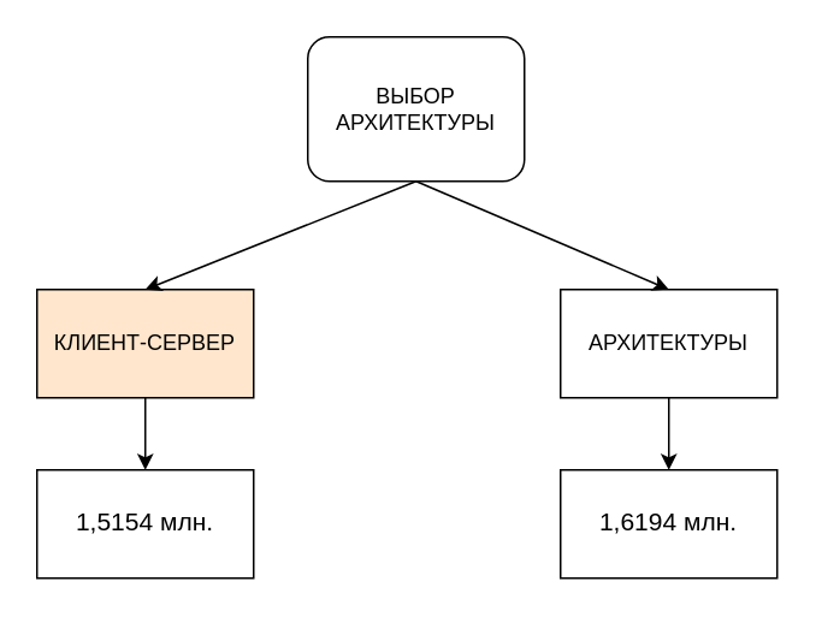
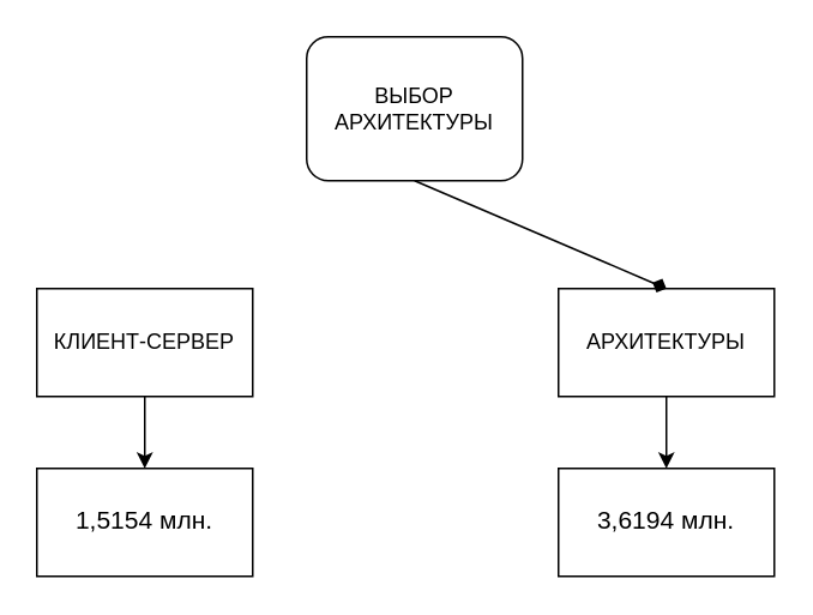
- <mxCell id="6" value="" style="endArrow=classic;html=1;rounded=0;exitX=0.5;exitY=1;exitDx=0;exitDy=0;entryX=0.5;entryY=0;entryDx=0;entryDy=0;" parent="1" source="2" target="3" edge="1"><mxGeometry width="50" height="50" relative="1" as="geometry"><mxPoint x="170" y="230" as="sourcePoint" /><mxPoint x="220" y="180" as="targetPoint" /></mxGeometry></mxCell>
- <mxCell id="5" value="" style="endArrow=classic;html=1;rounded=0;exitX=0.5;exitY=1;exitDx=0;exitDy=0;entryX=0.5;entryY=0;entryDx=0;entryDy=0;" parent="1" source="2" target="4" edge="1"><mxGeometry width="50" height="50" relative="1" as="geometry"><mxPoint x="210" y="230" as="sourcePoint" /><mxPoint x="260" y="180" as="targetPoint" /></mxGeometry></mxCell>
+ <mxCell id="5" value="" style="endArrow=diamond;html=1;rounded=0;exitX=0.5;exitY=1;exitDx=0;exitDy=0;entryX=0.5;entryY=0;entryDx=0;entryDy=0;" parent="1" source="2" target="4" edge="1"><mxGeometry width="50" height="50" relative="1" as="geometry"><mxPoint x="210" y="230" as="sourcePoint" /><mxPoint x="260" y="180" as="targetPoint" /></mxGeometry></mxCell>
- <mxCell id="3" value="КЛИЕНТ-СЕРВЕР" style="rounded=0;whiteSpace=wrap;html=1;fillColor=#ffe6cc;" parent="1" vertex="1"><mxGeometry x="20" y="160" width="120" height="60" as="geometry" /></mxCell>
+ <mxCell id="3" value="КЛИЕНТ-СЕРВЕР" style="rounded=0;whiteSpace=wrap;html=1;" parent="1" vertex="1"><mxGeometry x="20" y="160" width="120" height="60" as="geometry" /></mxCell>
- <mxCell id="10" value="&lt;span style=&quot;line-height: 107%;&quot;&gt;&lt;font style=&quot;font-size: 14px;&quot;&gt;1,6194 млн.&lt;/font&gt;&lt;/span&gt;" style="rounded=0;whiteSpace=wrap;html=1;fillColor=#FFFFFF;" parent="1" vertex="1"><mxGeometry x="310" y="260" width="120" height="60" as="geometry" /></mxCell>
+ <mxCell id="10" value="&lt;span style=&quot;line-height: 107%;&quot;&gt;&lt;font style=&quot;font-size: 14px;&quot;&gt;3,6194 млн.&lt;/font&gt;&lt;/span&gt;" style="rounded=0;whiteSpace=wrap;html=1;fillColor=#FFFFFF;" parent="1" vertex="1"><mxGeometry x="310" y="260" width="120" height="60" as="geometry" /></mxCell>
